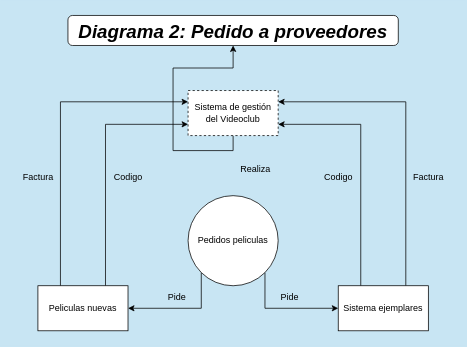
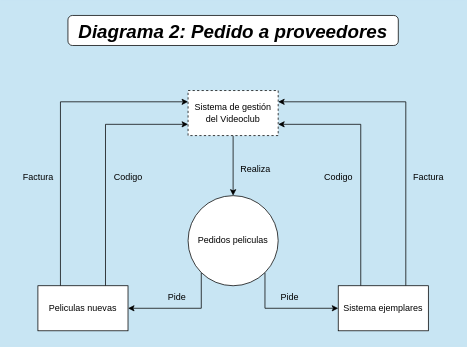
- <mxCell id="6" style="edgeStyle=orthogonalEdgeStyle;rounded=0;orthogonalLoop=1;jettySize=auto;html=1;exitX=0.5;exitY=1;exitDx=0;exitDy=0;" edge="1" parent="1" source="7" target="2"><mxGeometry relative="1" as="geometry" /></mxCell>
+ <mxCell id="6" style="edgeStyle=orthogonalEdgeStyle;rounded=0;orthogonalLoop=1;jettySize=auto;html=1;exitX=0.5;exitY=1;exitDx=0;exitDy=0;entryX=0.5;entryY=0;entryDx=0;entryDy=0;" edge="1" parent="1" source="7" target="5"><mxGeometry relative="1" as="geometry" /></mxCell>
